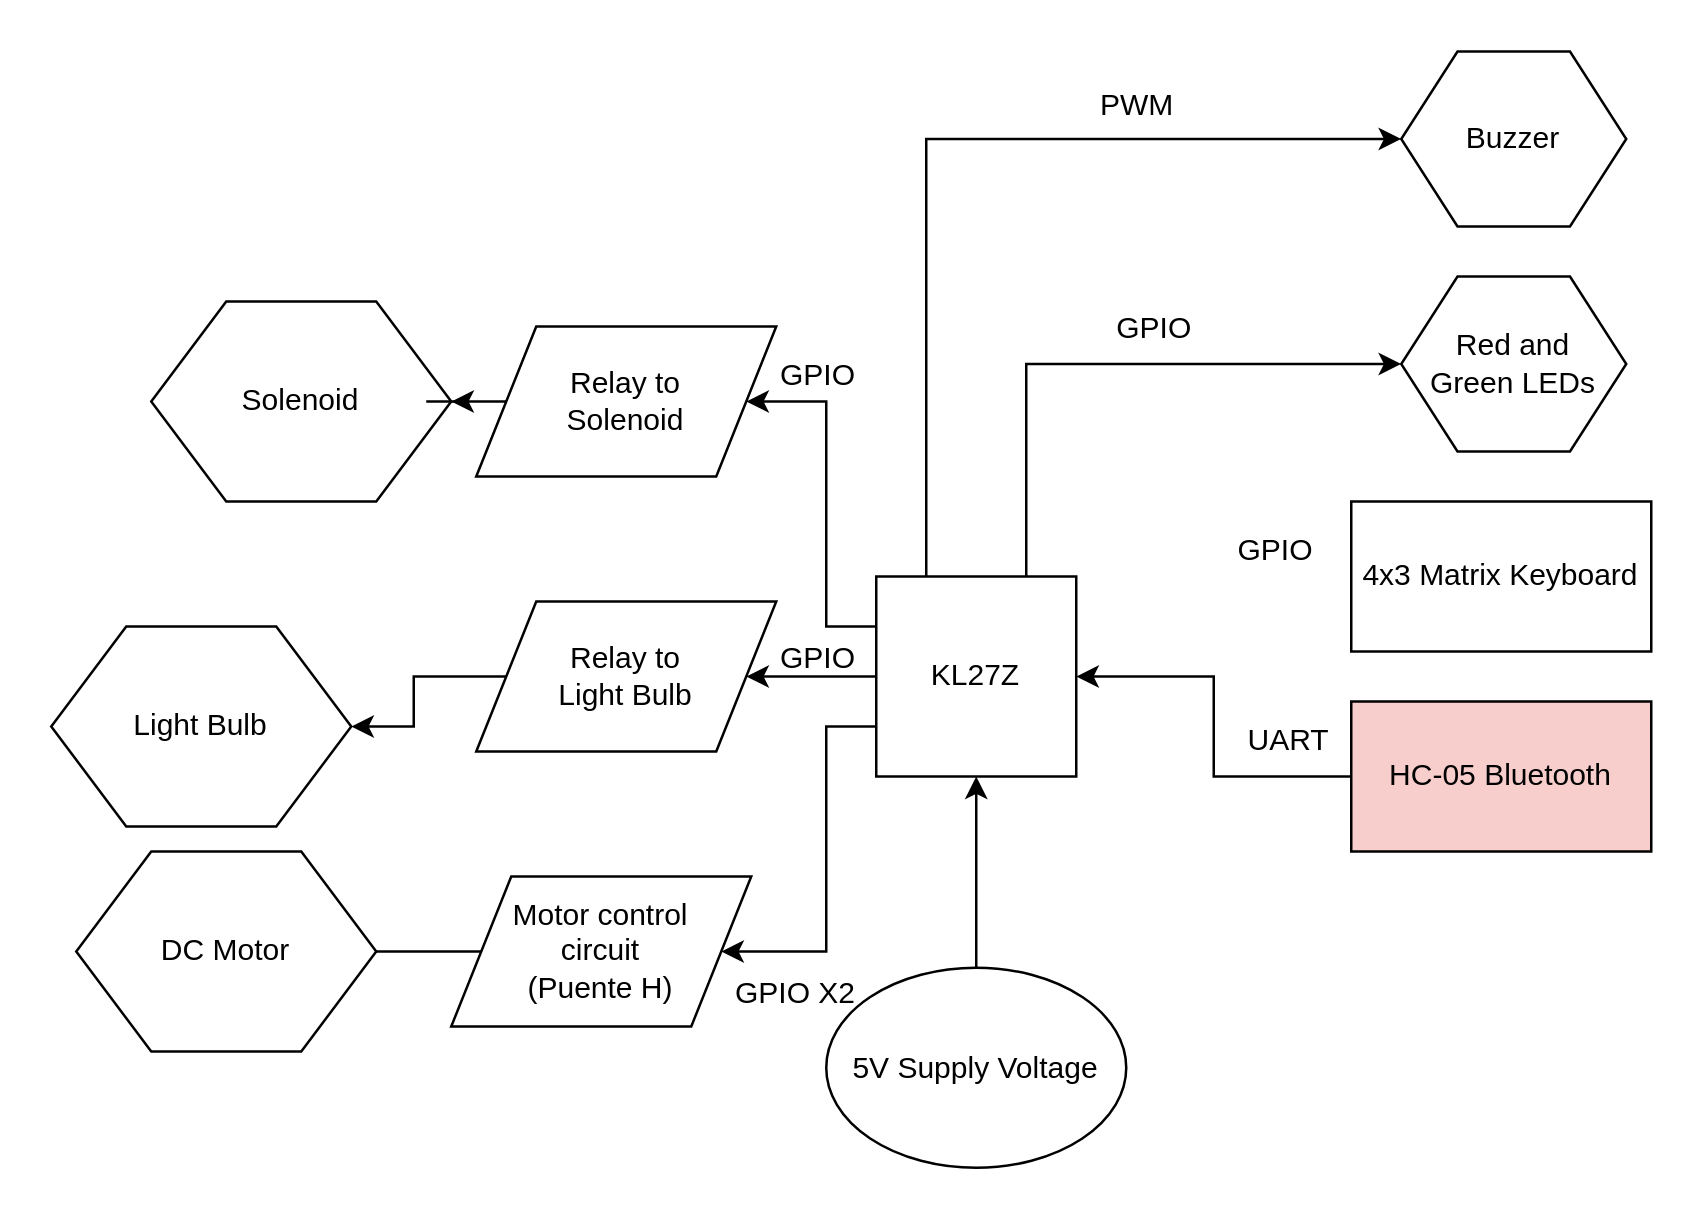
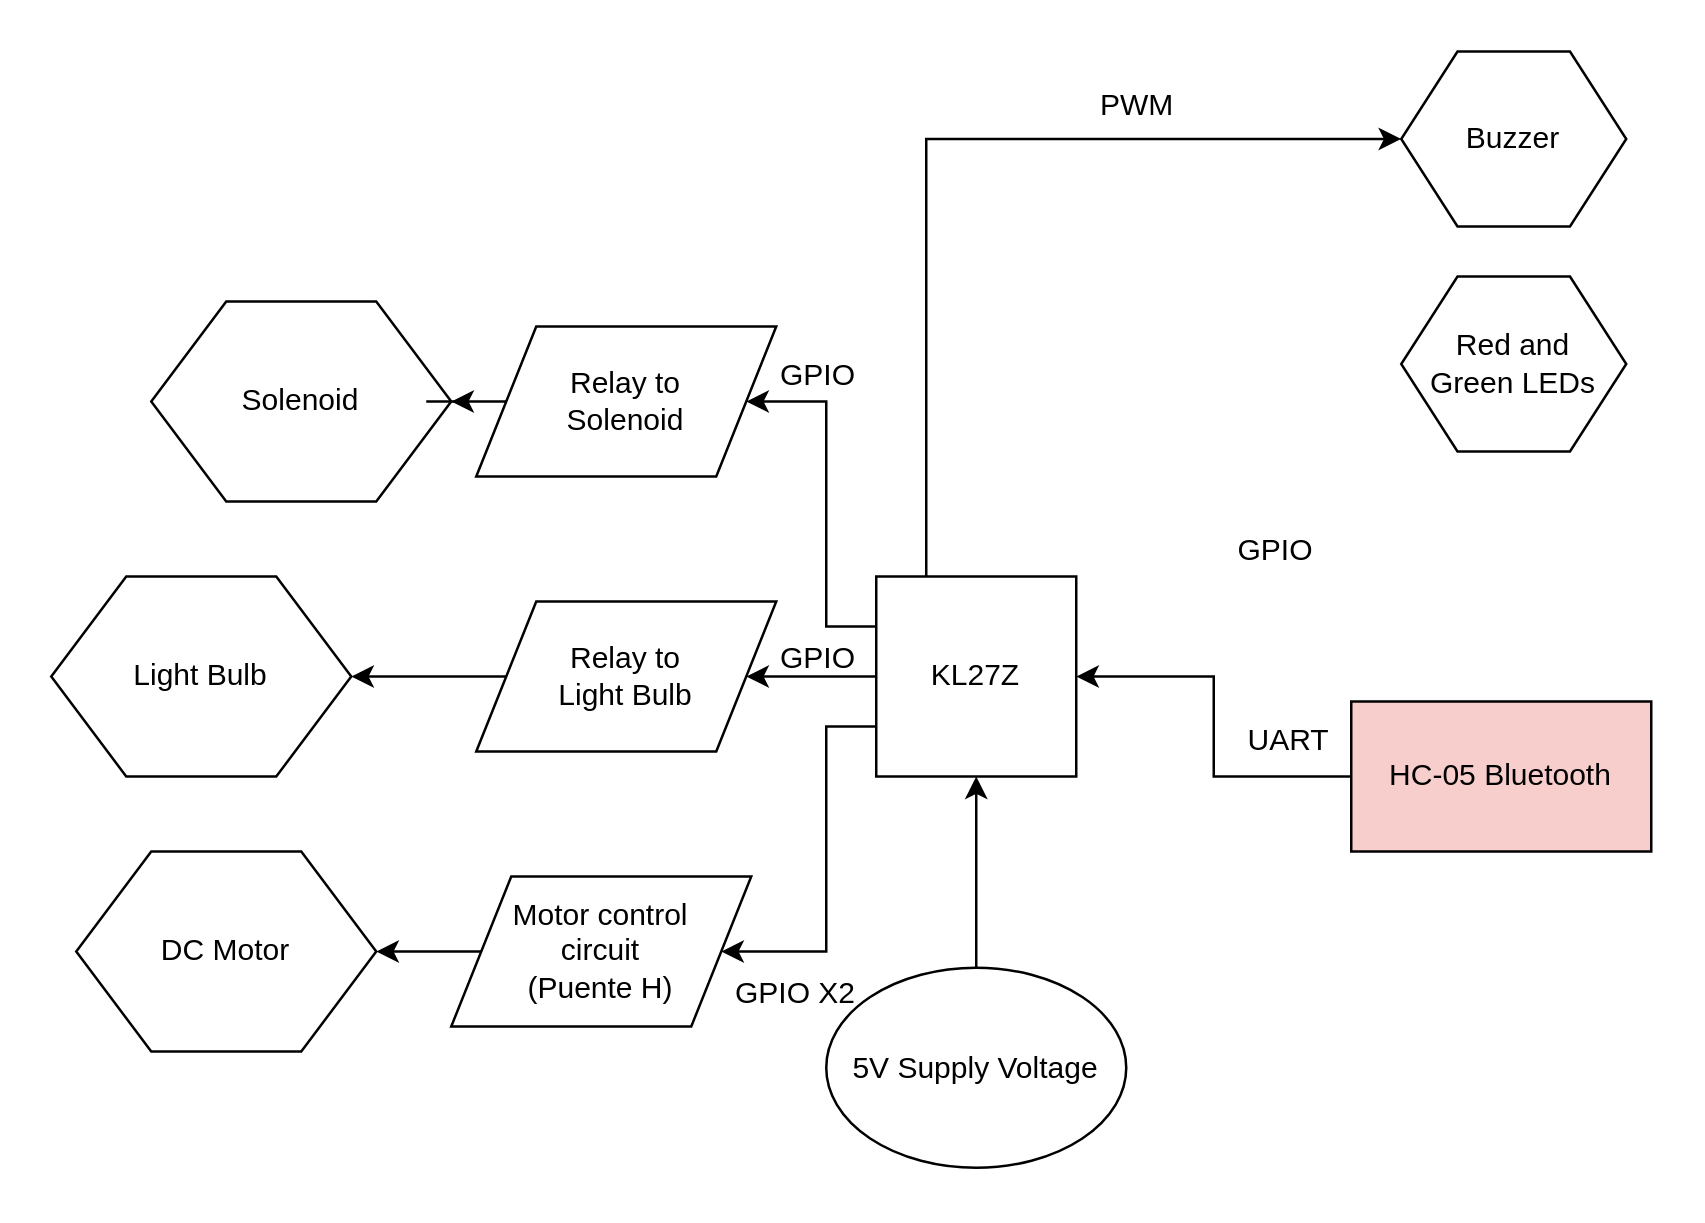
- <mxCell id="4" style="edgeStyle=orthogonalEdgeStyle;rounded=0;orthogonalLoop=1;jettySize=auto;html=1;entryX=0;entryY=0.5;entryDx=0;entryDy=0;" parent="1" source="8" target="18" edge="1"><mxGeometry relative="1" as="geometry"><Array as="points"><mxPoint x="410" y="145" /></Array></mxGeometry></mxCell>
- <mxCell id="5" value="GPIO" style="text;html=1;resizable=0;points=[];align=center;verticalAlign=middle;labelBackgroundColor=#ffffff;" parent="4" vertex="1" connectable="0"><mxGeometry x="0.154" y="-3" relative="1" as="geometry"><mxPoint x="-1" y="-18" as="offset" /></mxGeometry></mxCell>
- <mxCell id="9" value="4x3 Matrix Keyboard" style="rounded=0;whiteSpace=wrap;html=1;" parent="1" vertex="1"><mxGeometry x="540" y="200" width="120" height="60" as="geometry" /></mxCell>
- <mxCell id="13" value="Light Bulb" style="shape=hexagon;perimeter=hexagonPerimeter2;whiteSpace=wrap;html=1;" parent="1" vertex="1"><mxGeometry x="20" y="250" width="120" height="80" as="geometry" /></mxCell>
+ <mxCell id="13" value="Light Bulb" style="shape=hexagon;perimeter=hexagonPerimeter2;whiteSpace=wrap;html=1;" parent="1" vertex="1"><mxGeometry x="20" y="230" width="120" height="80" as="geometry" /></mxCell>
- <mxCell id="20" style="edgeStyle=orthogonalEdgeStyle;rounded=0;orthogonalLoop=1;jettySize=auto;html=1;entryX=1;entryY=0.5;entryDx=0;entryDy=0;endArrow=none;" parent="1" source="21" target="22" edge="1"><mxGeometry relative="1" as="geometry" /></mxCell>
+ <mxCell id="20" style="edgeStyle=orthogonalEdgeStyle;rounded=0;orthogonalLoop=1;jettySize=auto;html=1;entryX=1;entryY=0.5;entryDx=0;entryDy=0;" parent="1" source="21" target="22" edge="1"><mxGeometry relative="1" as="geometry" /></mxCell>
